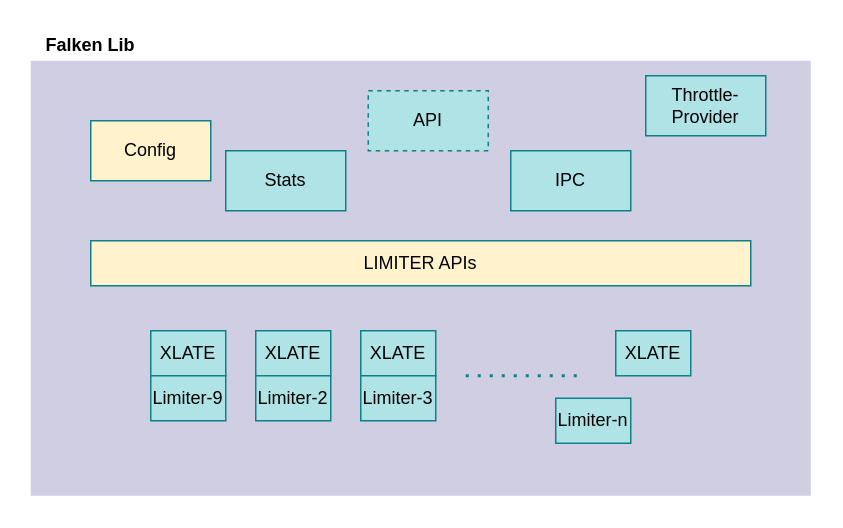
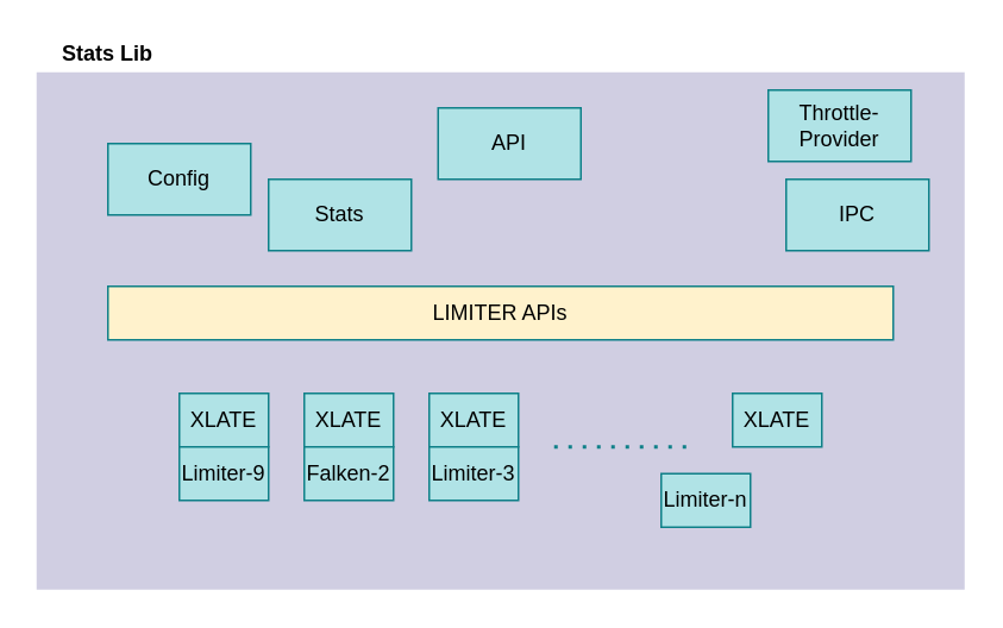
- <mxCell id="17" value="&lt;b&gt;Falken Lib&lt;/b&gt;" style="text;html=1;strokeColor=none;fillColor=none;align=center;verticalAlign=middle;whiteSpace=wrap;rounded=0;" vertex="1" parent="1"><mxGeometry x="20" y="20" width="80" height="20" as="geometry" /></mxCell>
+ <mxCell id="17" value="&lt;b&gt;Stats Lib&lt;/b&gt;" style="text;html=1;strokeColor=none;fillColor=none;align=center;verticalAlign=middle;whiteSpace=wrap;rounded=0;" vertex="1" parent="1"><mxGeometry x="20" y="20" width="80" height="20" as="geometry" /></mxCell>
- <mxCell id="5" value="API" style="rounded=0;whiteSpace=wrap;html=1;fillColor=#b0e3e6;strokeColor=#0e8088;dashed=1;" vertex="1" parent="1"><mxGeometry x="245" y="60" width="80" height="40" as="geometry" /></mxCell>
+ <mxCell id="5" value="API" style="rounded=0;whiteSpace=wrap;html=1;fillColor=#b0e3e6;strokeColor=#0e8088;" vertex="1" parent="1"><mxGeometry x="245" y="60" width="80" height="40" as="geometry" /></mxCell>
- <mxCell id="3" value="Config" style="rounded=0;whiteSpace=wrap;html=1;fillColor=#fff2cc;strokeColor=#0e8088;" vertex="1" parent="1"><mxGeometry x="60" y="80" width="80" height="40" as="geometry" /></mxCell>
+ <mxCell id="3" value="Config" style="rounded=0;whiteSpace=wrap;html=1;fillColor=#b0e3e6;strokeColor=#0e8088;" vertex="1" parent="1"><mxGeometry x="60" y="80" width="80" height="40" as="geometry" /></mxCell>
- <mxCell id="6" value="IPC" style="rounded=0;whiteSpace=wrap;html=1;fillColor=#b0e3e6;strokeColor=#0e8088;" vertex="1" parent="1"><mxGeometry x="340" y="100" width="80" height="40" as="geometry" /></mxCell>
+ <mxCell id="6" value="IPC" style="rounded=0;whiteSpace=wrap;html=1;fillColor=#b0e3e6;strokeColor=#0e8088;" vertex="1" parent="1"><mxGeometry x="440" y="100" width="80" height="40" as="geometry" /></mxCell>
- <mxCell id="11" value="Limiter-2" style="rounded=0;whiteSpace=wrap;html=1;fillColor=#b0e3e6;strokeColor=#0e8088;" vertex="1" parent="1"><mxGeometry x="170" y="250" width="50" height="30" as="geometry" /></mxCell>
+ <mxCell id="11" value="Falken-2" style="rounded=0;whiteSpace=wrap;html=1;fillColor=#b0e3e6;strokeColor=#0e8088;" vertex="1" parent="1"><mxGeometry x="170" y="250" width="50" height="30" as="geometry" /></mxCell>
